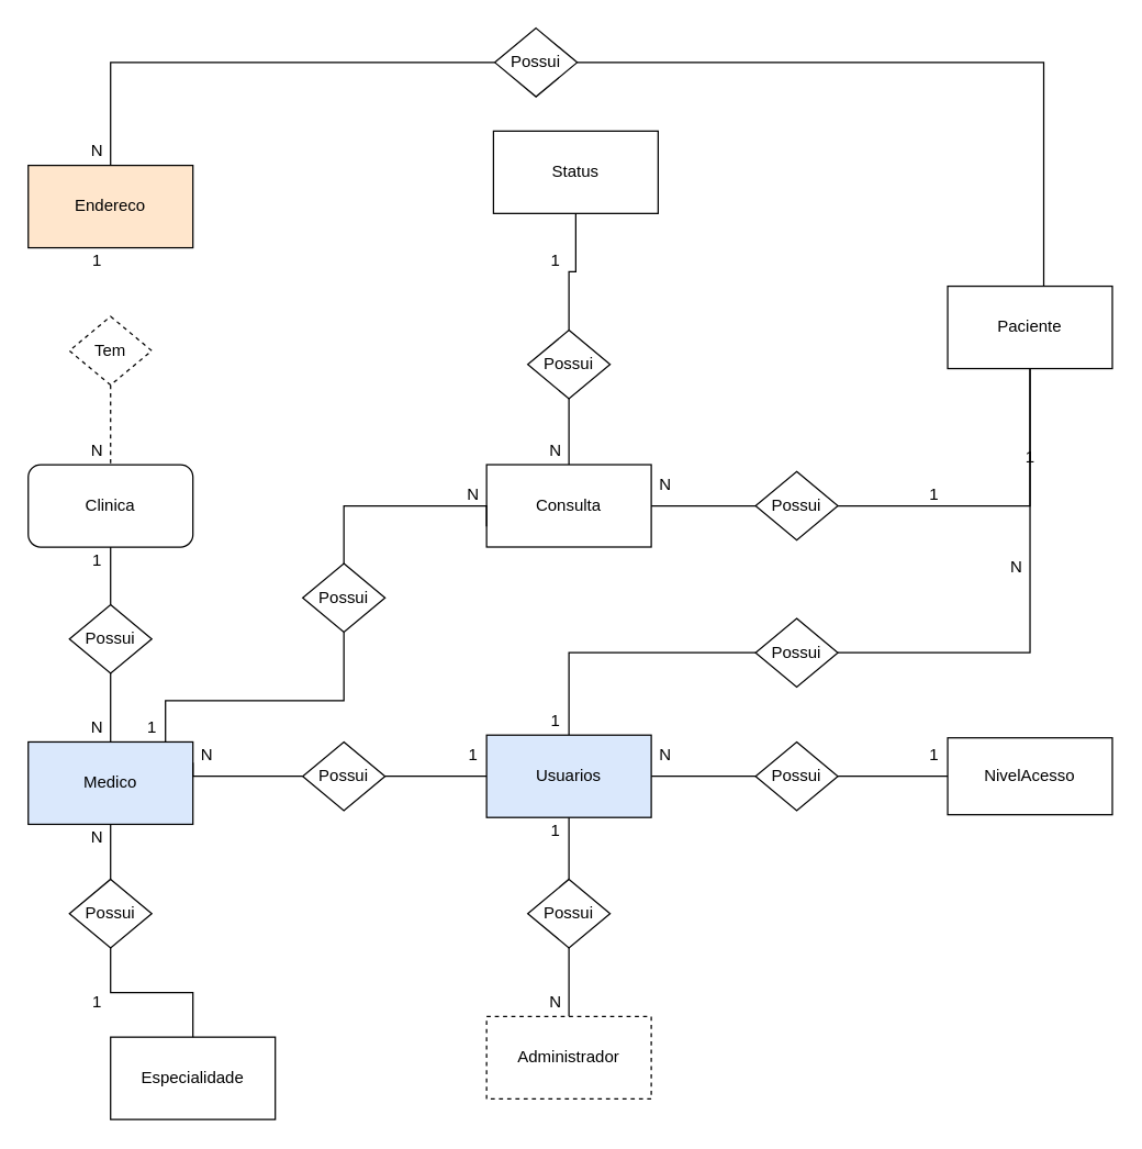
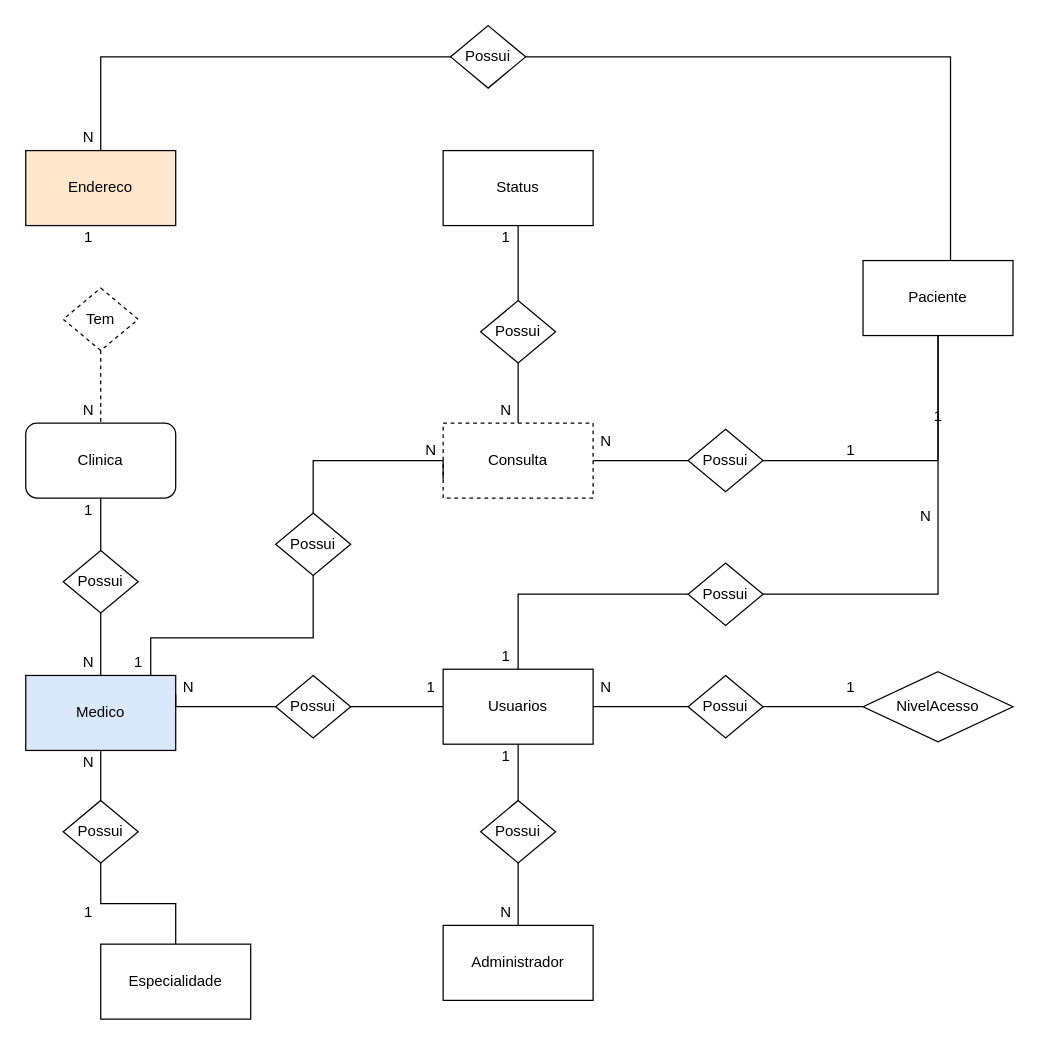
- <mxCell id="13" value="Status" style="rounded=0;whiteSpace=wrap;html=1;" parent="1" vertex="1"><mxGeometry x="359" y="95" width="120" height="60" as="geometry" /></mxCell>
+ <mxCell id="13" value="Status" style="rounded=0;whiteSpace=wrap;html=1;" parent="1" vertex="1"><mxGeometry x="354" y="120" width="120" height="60" as="geometry" /></mxCell>
- <mxCell id="9" value="Consulta&lt;br&gt;" style="rounded=0;whiteSpace=wrap;html=1;" parent="1" vertex="1"><mxGeometry x="354" y="338" width="120" height="60" as="geometry" /></mxCell>
+ <mxCell id="9" value="Consulta&lt;br&gt;" style="rounded=0;whiteSpace=wrap;html=1;dashed=1;" parent="1" vertex="1"><mxGeometry x="354" y="338" width="120" height="60" as="geometry" /></mxCell>
- <mxCell id="54" value="Usuarios" style="rounded=0;whiteSpace=wrap;html=1;fillColor=#dae8fc;" vertex="1" parent="1"><mxGeometry x="354" y="535" width="120" height="60" as="geometry" /></mxCell>
+ <mxCell id="54" value="Usuarios" style="rounded=0;whiteSpace=wrap;html=1;" vertex="1" parent="1"><mxGeometry x="354" y="535" width="120" height="60" as="geometry" /></mxCell>
- <mxCell id="12" value="NivelAcesso" style="rounded=0;whiteSpace=wrap;html=1;" parent="1" vertex="1"><mxGeometry x="690" y="537" width="120" height="56" as="geometry" /></mxCell>
+ <mxCell id="12" value="NivelAcesso" style="rhombus;whiteSpace=wrap;html=1;" parent="1" vertex="1"><mxGeometry x="690" y="537" width="120" height="56" as="geometry" /></mxCell>
- <mxCell id="11" value="Administrador&lt;br&gt;" style="rounded=0;whiteSpace=wrap;html=1;dashed=1;" parent="1" vertex="1"><mxGeometry x="354" y="740" width="120" height="60" as="geometry" /></mxCell>
+ <mxCell id="11" value="Administrador&lt;br&gt;" style="rounded=0;whiteSpace=wrap;html=1;" parent="1" vertex="1"><mxGeometry x="354" y="740" width="120" height="60" as="geometry" /></mxCell>
